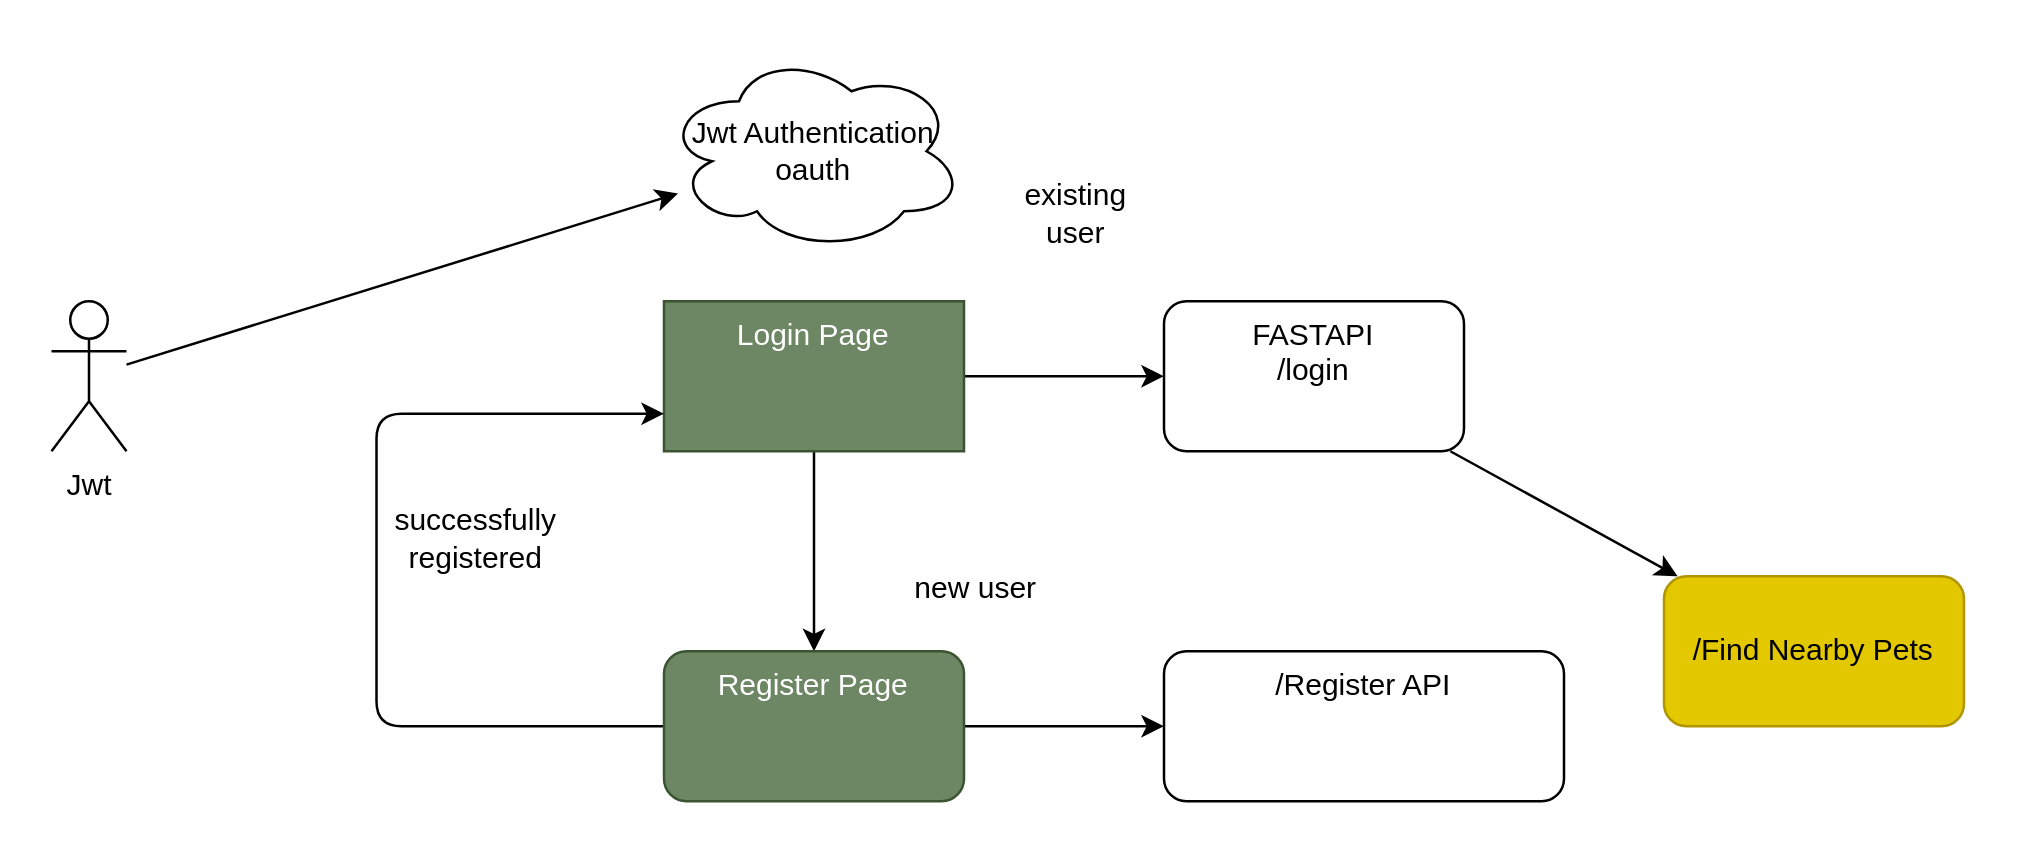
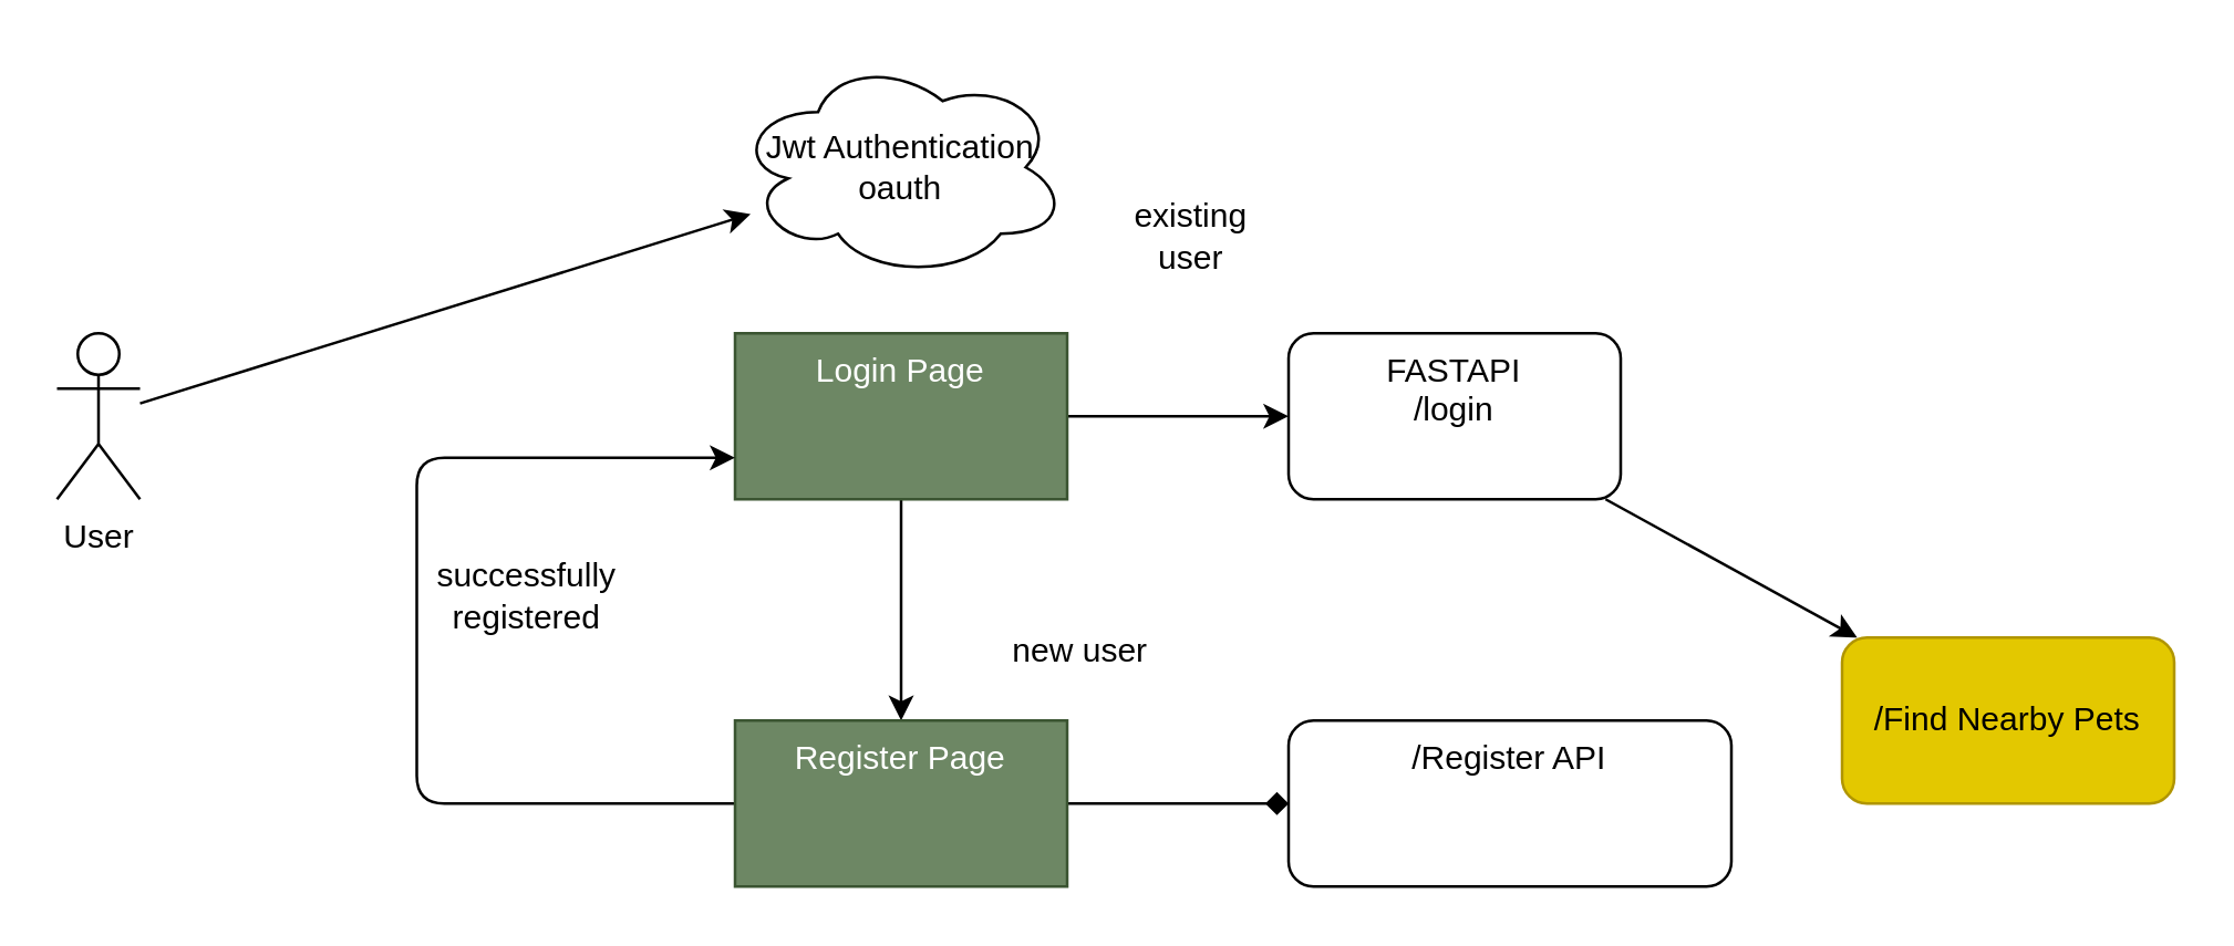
- <mxCell id="3" value="Jwt" style="shape=umlActor;verticalLabelPosition=bottom;verticalAlign=top;html=1;outlineConnect=0;" vertex="1" parent="1"><mxGeometry x="20" y="120" width="30" height="60" as="geometry" /></mxCell>
+ <mxCell id="3" value="User" style="shape=umlActor;verticalLabelPosition=bottom;verticalAlign=top;html=1;outlineConnect=0;" vertex="1" parent="1"><mxGeometry x="20" y="120" width="30" height="60" as="geometry" /></mxCell>
- <mxCell id="11" value="Register Page" style="rounded=1;whiteSpace=wrap;html=1;verticalAlign=top;fillColor=#6d8764;fontColor=#ffffff;strokeColor=#3A5431;" vertex="1" parent="1"><mxGeometry x="265" y="260" width="120" height="60" as="geometry" /></mxCell>
+ <mxCell id="11" value="Register Page" style="whiteSpace=wrap;html=1;verticalAlign=top;fillColor=#6d8764;fontColor=#ffffff;strokeColor=#3A5431;rounded=0;" vertex="1" parent="1"><mxGeometry x="265" y="260" width="120" height="60" as="geometry" /></mxCell>
- <mxCell id="10" value="" style="edgeStyle=none;html=1;" edge="1" parent="1" source="11" target="15"><mxGeometry relative="1" as="geometry" /></mxCell>
+ <mxCell id="10" value="" style="edgeStyle=none;html=1;endArrow=diamond;" edge="1" parent="1" source="11" target="15"><mxGeometry relative="1" as="geometry" /></mxCell>
